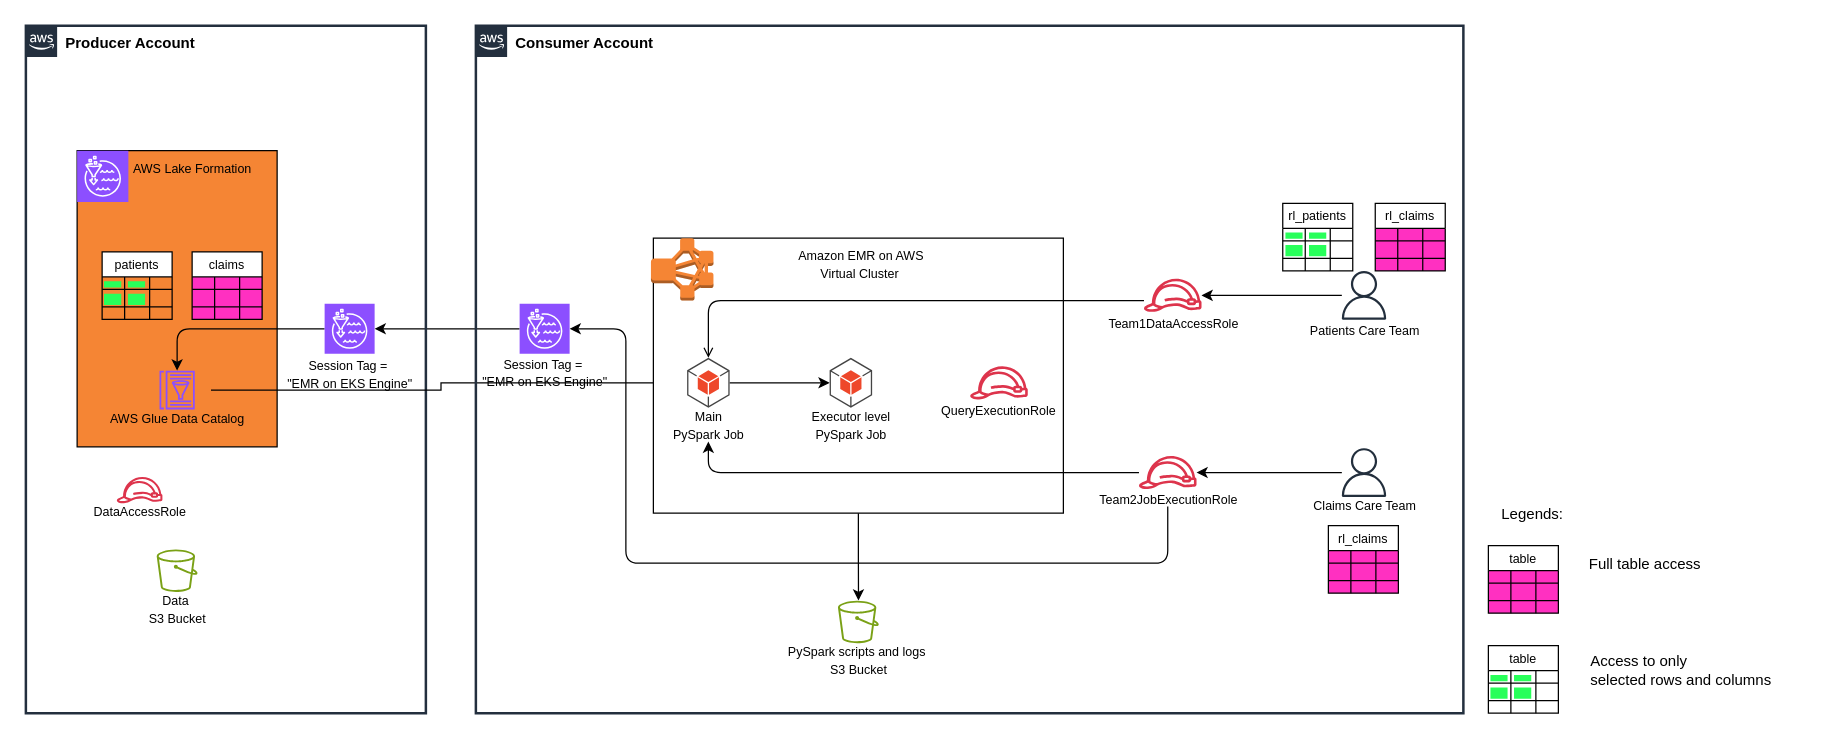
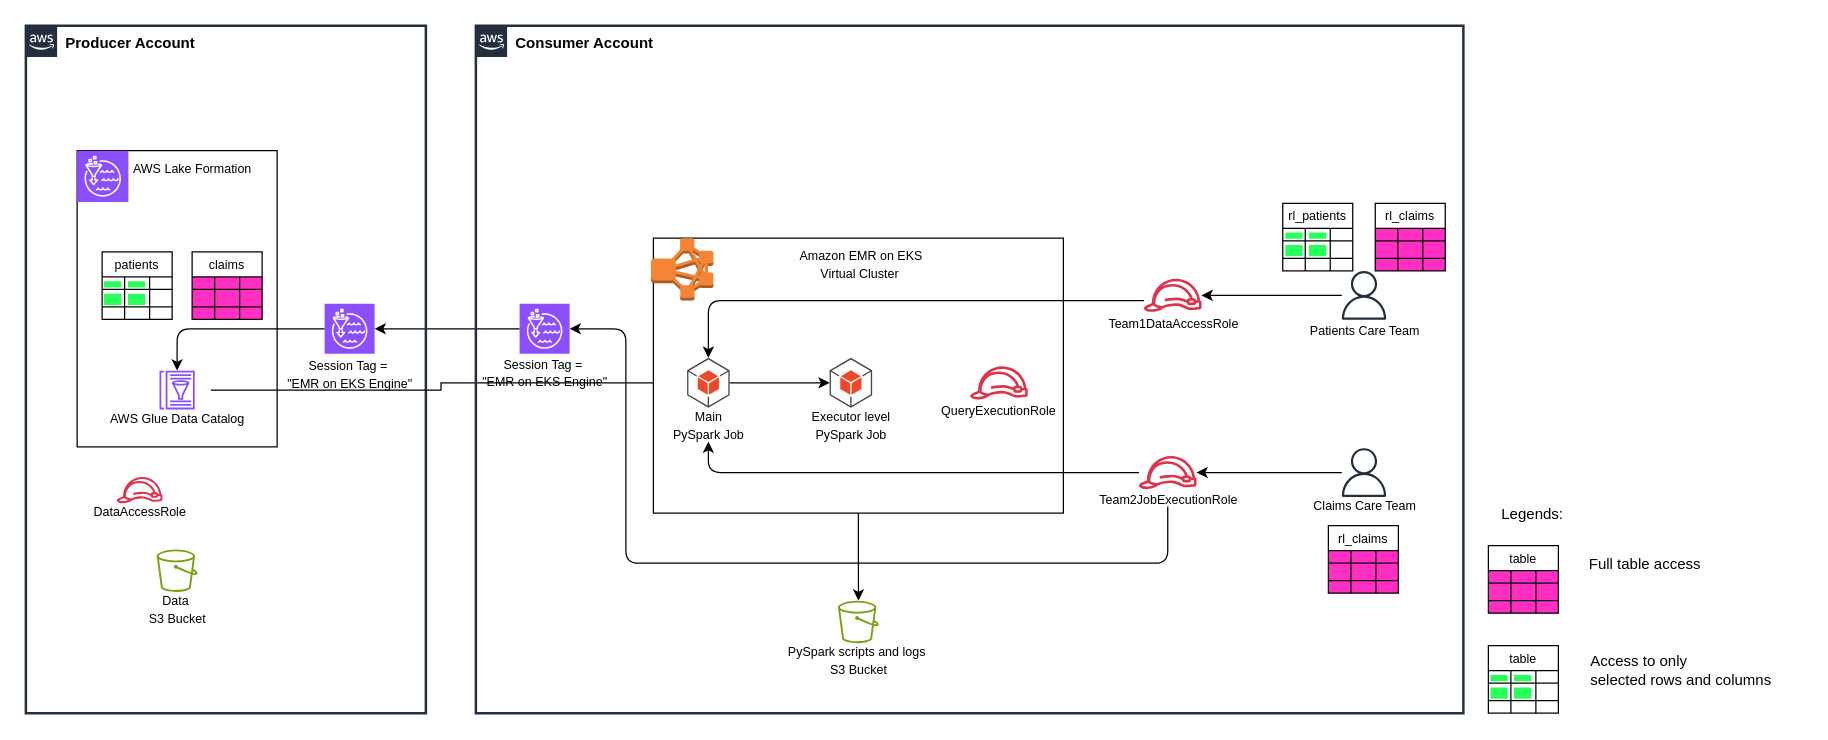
- <mxCell id="40" value="&lt;font style=&quot;font-size: 10px; color: rgb(0, 0, 0);&quot;&gt;&amp;nbsp; Amazon EMR on AWS&lt;/font&gt;&lt;div&gt;&lt;font style=&quot;font-size: 10px; color: rgb(0, 0, 0);&quot;&gt;&amp;nbsp;Virtual Cluster&lt;/font&gt;&lt;/div&gt;" style="rounded=0;whiteSpace=wrap;html=1;verticalAlign=top;align=center;" parent="38" vertex="1"><mxGeometry x="142" y="170" width="328" height="220" as="geometry" /></mxCell>
+ <mxCell id="40" value="&lt;font style=&quot;font-size: 10px; color: rgb(0, 0, 0);&quot;&gt;&amp;nbsp; Amazon EMR on EKS&lt;/font&gt;&lt;div&gt;&lt;font style=&quot;font-size: 10px; color: rgb(0, 0, 0);&quot;&gt;&amp;nbsp;Virtual Cluster&lt;/font&gt;&lt;/div&gt;" style="rounded=0;whiteSpace=wrap;html=1;verticalAlign=top;align=center;" parent="38" vertex="1"><mxGeometry x="142" y="170" width="328" height="220" as="geometry" /></mxCell>
- <mxCell id="4" value="&lt;font style=&quot;font-size: 10px; color: rgb(0, 0, 0);&quot;&gt;&amp;nbsp; &amp;nbsp; &amp;nbsp; &amp;nbsp; &amp;nbsp;AWS Lake Formation&lt;/font&gt;" style="rounded=0;whiteSpace=wrap;html=1;verticalAlign=top;align=center;fillColor=#f58534;" parent="3" vertex="1"><mxGeometry x="41" y="100" width="160" height="237" as="geometry" /></mxCell>
+ <mxCell id="4" value="&lt;font style=&quot;font-size: 10px; color: rgb(0, 0, 0);&quot;&gt;&amp;nbsp; &amp;nbsp; &amp;nbsp; &amp;nbsp; &amp;nbsp;AWS Lake Formation&lt;/font&gt;" style="rounded=0;whiteSpace=wrap;html=1;verticalAlign=top;align=center;" parent="3" vertex="1"><mxGeometry x="41" y="100" width="160" height="237" as="geometry" /></mxCell>
- <mxCell id="54" value="" style="edgeStyle=orthogonalEdgeStyle;rounded=1;orthogonalLoop=1;jettySize=auto;html=1;entryX=0.5;entryY=0;entryDx=0;entryDy=0;entryPerimeter=0;curved=0;endArrow=open;" parent="38" source="55" target="45" edge="1"><mxGeometry relative="1" as="geometry"><Array as="points"><mxPoint x="186" y="220" /></Array></mxGeometry></mxCell>
+ <mxCell id="54" value="" style="edgeStyle=orthogonalEdgeStyle;rounded=1;orthogonalLoop=1;jettySize=auto;html=1;entryX=0.5;entryY=0;entryDx=0;entryDy=0;entryPerimeter=0;curved=0;" parent="38" source="55" target="45" edge="1"><mxGeometry relative="1" as="geometry"><Array as="points"><mxPoint x="186" y="220" /></Array></mxGeometry></mxCell>
